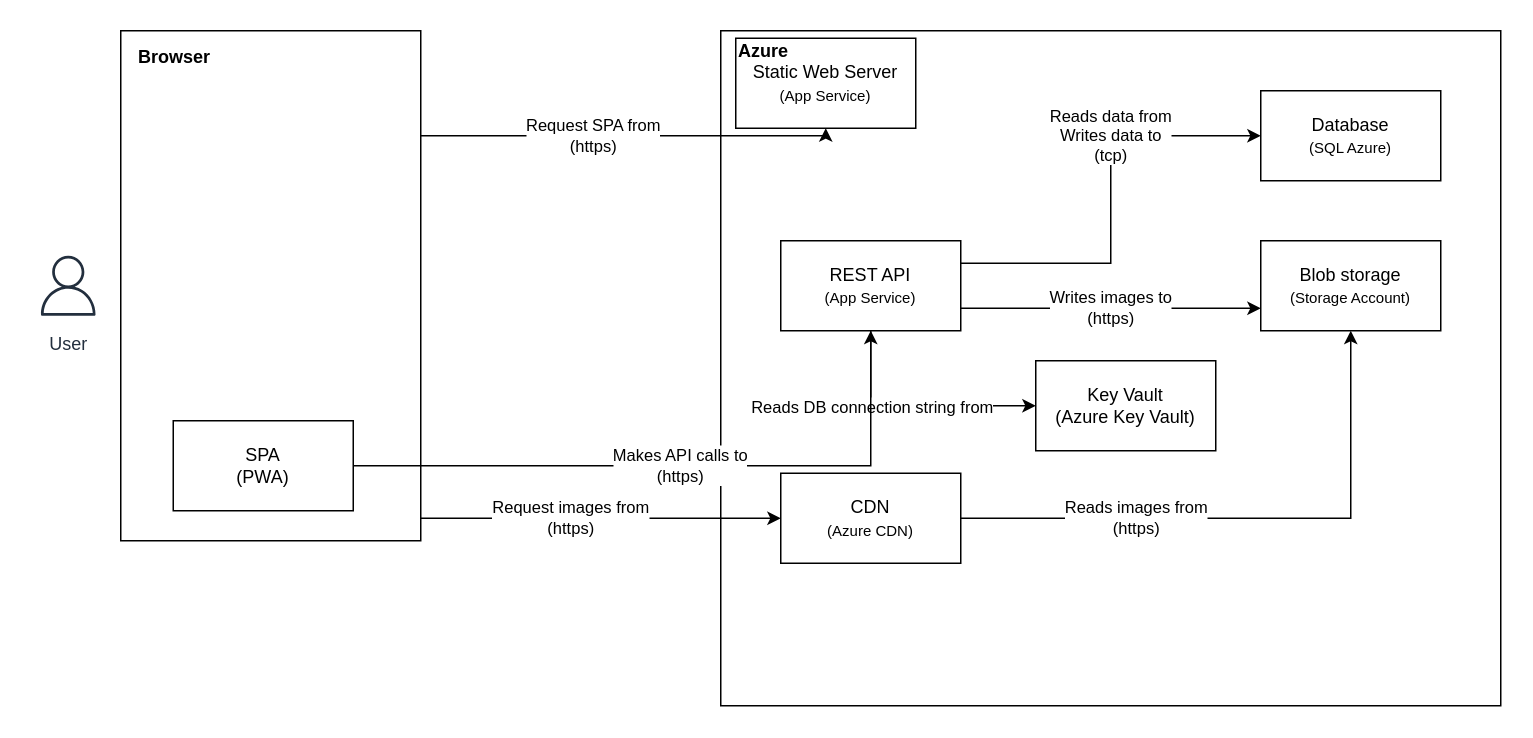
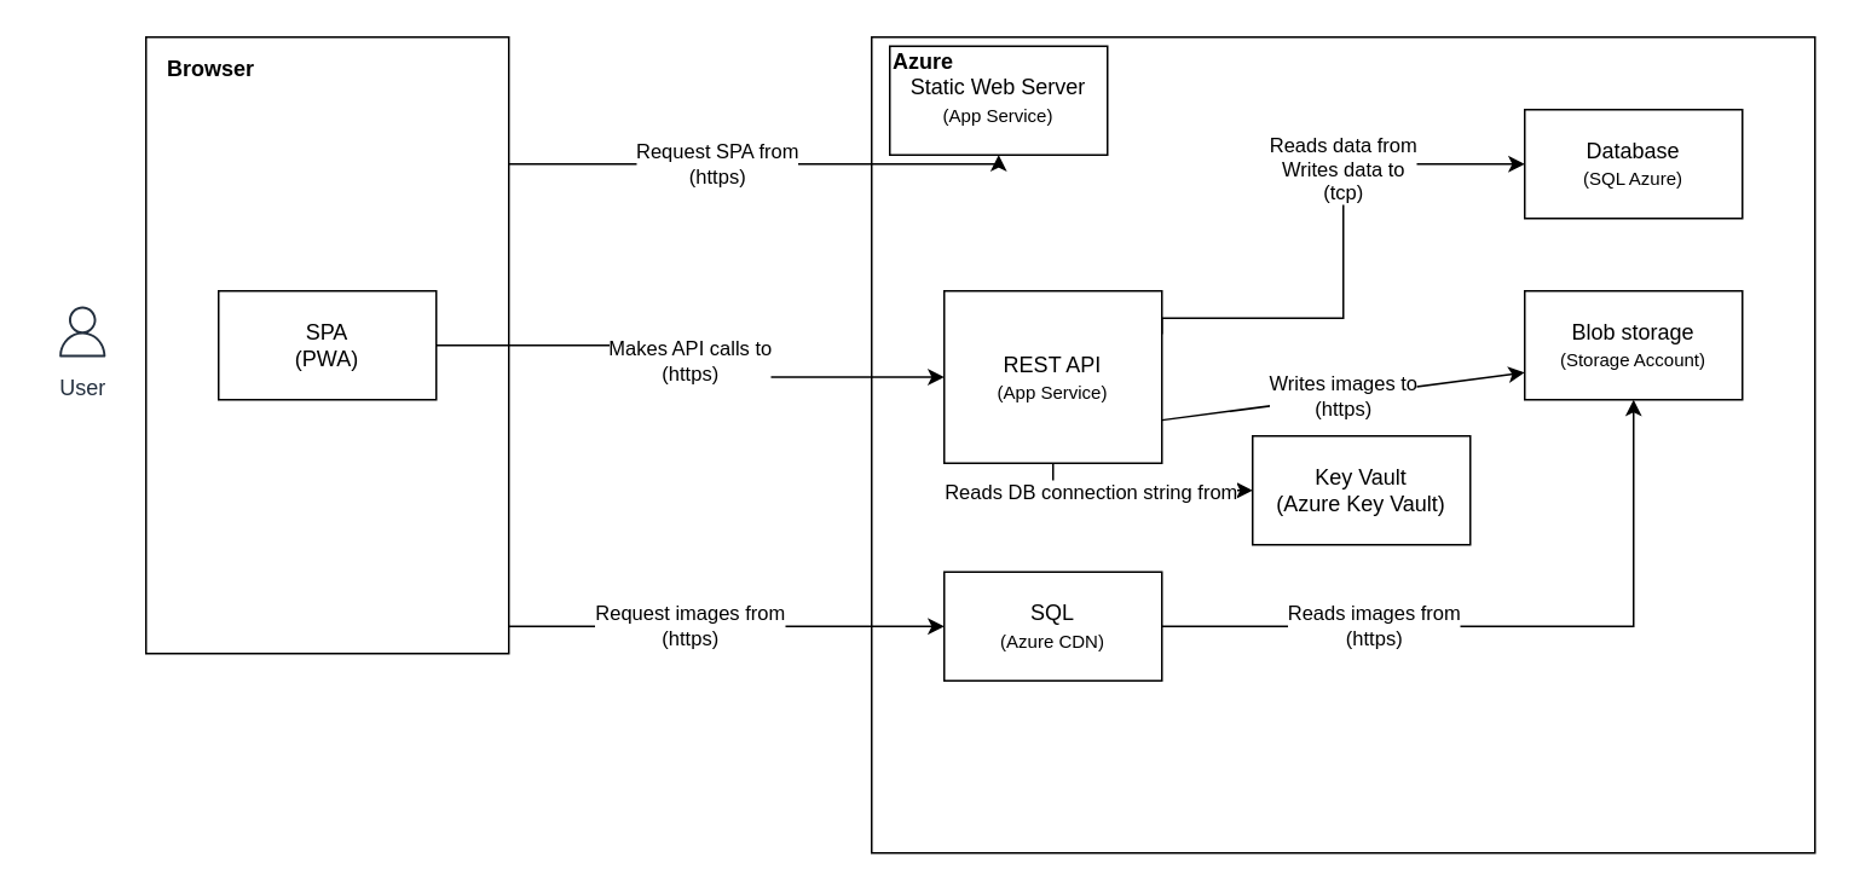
- <mxCell id="6" value="User" style="sketch=0;outlineConnect=0;fontColor=#232F3E;gradientColor=none;strokeColor=#232F3E;fillColor=#ffffff;dashed=0;verticalLabelPosition=bottom;verticalAlign=top;align=center;html=1;fontSize=12;fontStyle=0;aspect=fixed;shape=mxgraph.aws4.resourceIcon;resIcon=mxgraph.aws4.user;" parent="1" vertex="1"><mxGeometry x="20" y="165" width="50" height="50" as="geometry" /></mxCell>
+ <mxCell id="6" value="User" style="sketch=0;outlineConnect=0;fontColor=#232F3E;gradientColor=none;strokeColor=#232F3E;fillColor=#ffffff;dashed=0;verticalLabelPosition=bottom;verticalAlign=top;align=center;html=1;fontSize=12;fontStyle=0;aspect=fixed;shape=mxgraph.aws4.resourceIcon;resIcon=mxgraph.aws4.user;" parent="1" vertex="1"><mxGeometry x="20" y="165" width="50" height="35" as="geometry" /></mxCell>
- <mxCell id="11" value="REST API&lt;br&gt;&lt;font style=&quot;font-size: 10px;&quot;&gt;(App Service)&lt;/font&gt;" style="rounded=0;whiteSpace=wrap;html=1;" parent="1" vertex="1"><mxGeometry x="520" y="160" width="120" height="60" as="geometry" /></mxCell>
+ <mxCell id="11" value="REST API&lt;br&gt;&lt;font style=&quot;font-size: 10px;&quot;&gt;(App Service)&lt;/font&gt;" style="rounded=0;whiteSpace=wrap;html=1;" parent="1" vertex="1"><mxGeometry x="520" y="160" width="120" height="95" as="geometry" /></mxCell>
- <mxCell id="13" value="SPA&lt;br&gt;(PWA)" style="rounded=0;whiteSpace=wrap;html=1;" parent="1" vertex="1"><mxGeometry x="115" y="280" width="120" height="60" as="geometry" /></mxCell>
+ <mxCell id="13" value="SPA&lt;br&gt;(PWA)" style="rounded=0;whiteSpace=wrap;html=1;" parent="1" vertex="1"><mxGeometry x="120" y="160" width="120" height="60" as="geometry" /></mxCell>
- <mxCell id="16" value="CDN&lt;br&gt;&lt;font style=&quot;font-size: 10px;&quot;&gt;(Azure CDN)&lt;/font&gt;" style="rounded=0;whiteSpace=wrap;html=1;fillColor=none;" parent="1" vertex="1"><mxGeometry x="520" y="315" width="120" height="60" as="geometry" /></mxCell>
+ <mxCell id="16" value="SQL&lt;br&gt;&lt;font style=&quot;font-size: 10px;&quot;&gt;(Azure CDN)&lt;/font&gt;" style="rounded=0;whiteSpace=wrap;html=1;fillColor=none;" parent="1" vertex="1"><mxGeometry x="520" y="315" width="120" height="60" as="geometry" /></mxCell>
